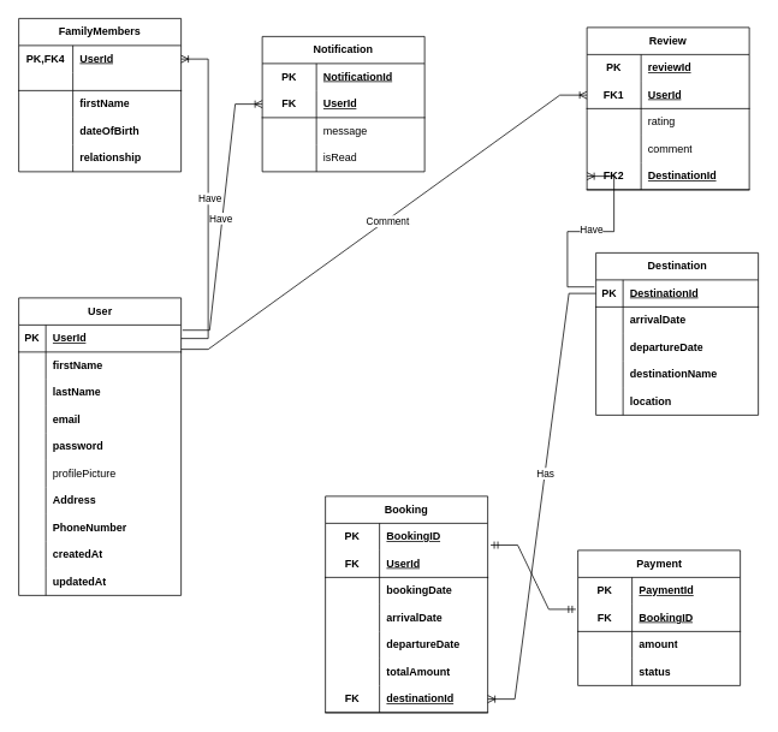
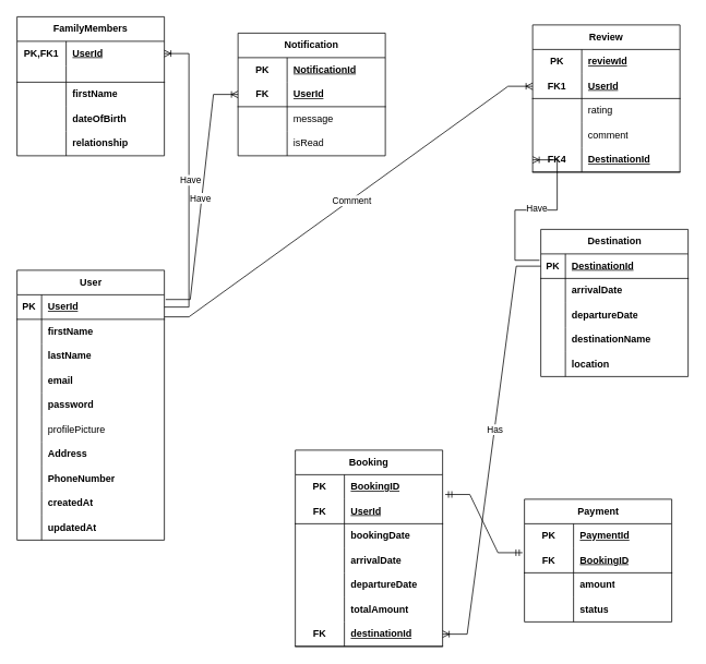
- <mxCell id="4" value="PK,FK4" style="shape=partialRectangle;connectable=0;fillColor=none;top=0;left=0;bottom=0;right=0;fontStyle=1;overflow=hidden;html=1;whiteSpace=wrap;" parent="3" vertex="1"><mxGeometry width="60" height="30" as="geometry"><mxRectangle width="60" height="30" as="alternateBounds" /></mxGeometry></mxCell>
+ <mxCell id="4" value="PK,FK1" style="shape=partialRectangle;connectable=0;fillColor=none;top=0;left=0;bottom=0;right=0;fontStyle=1;overflow=hidden;html=1;whiteSpace=wrap;" parent="3" vertex="1"><mxGeometry width="60" height="30" as="geometry"><mxRectangle width="60" height="30" as="alternateBounds" /></mxGeometry></mxCell>
- <mxCell id="32" value="FK2" style="shape=partialRectangle;connectable=0;fillColor=none;top=0;left=0;bottom=0;right=0;fontStyle=1;overflow=hidden;html=1;whiteSpace=wrap;" parent="31" vertex="1"><mxGeometry width="60" height="30" as="geometry"><mxRectangle width="60" height="30" as="alternateBounds" /></mxGeometry></mxCell>
+ <mxCell id="32" value="FK4" style="shape=partialRectangle;connectable=0;fillColor=none;top=0;left=0;bottom=0;right=0;fontStyle=1;overflow=hidden;html=1;whiteSpace=wrap;" parent="31" vertex="1"><mxGeometry width="60" height="30" as="geometry"><mxRectangle width="60" height="30" as="alternateBounds" /></mxGeometry></mxCell>
